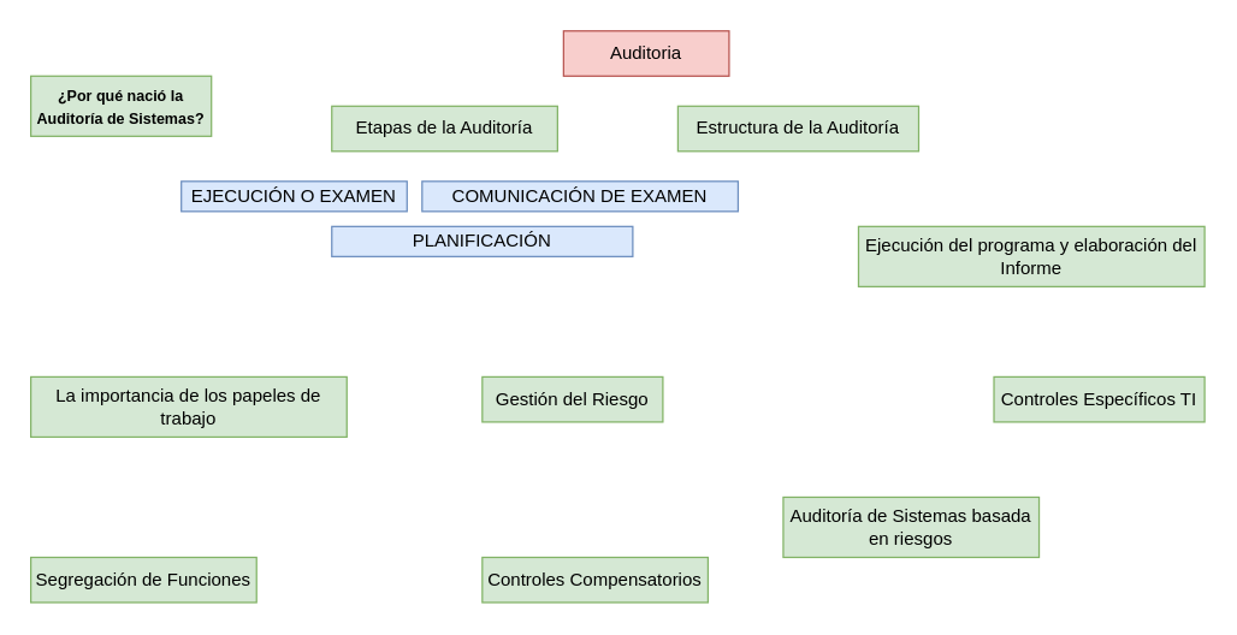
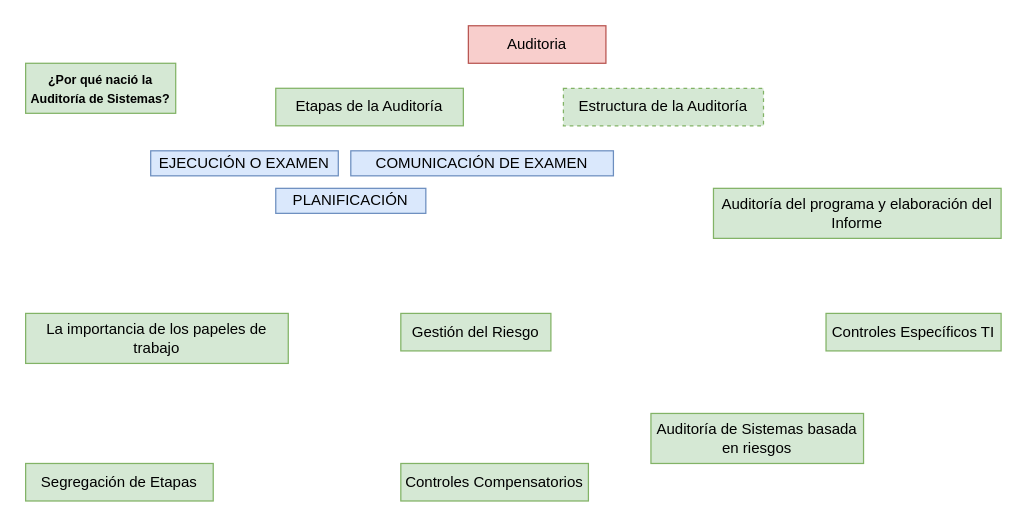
- <mxCell id="8" value="Estructura de la Auditoría" style="rounded=0;whiteSpace=wrap;html=1;fillColor=#d5e8d4;strokeColor=#82b366;" vertex="1" parent="1"><mxGeometry x="450" y="70" width="160" height="30" as="geometry" /></mxCell>
+ <mxCell id="8" value="Estructura de la Auditoría" style="rounded=0;whiteSpace=wrap;html=1;fillColor=#d5e8d4;strokeColor=#82b366;dashed=1;" vertex="1" parent="1"><mxGeometry x="450" y="70" width="160" height="30" as="geometry" /></mxCell>
- <mxCell id="7" value="PLANIFICACIÓN" style="rounded=0;whiteSpace=wrap;html=1;fillColor=#dae8fc;strokeColor=#6c8ebf;" vertex="1" parent="1"><mxGeometry x="220" y="150" width="200" height="20" as="geometry" /></mxCell>
+ <mxCell id="7" value="PLANIFICACIÓN" style="rounded=0;whiteSpace=wrap;html=1;fillColor=#dae8fc;strokeColor=#6c8ebf;" vertex="1" parent="1"><mxGeometry x="220" y="150" width="120" height="20" as="geometry" /></mxCell>
- <mxCell id="9" value="Ejecución del programa y elaboración del Informe" style="rounded=0;whiteSpace=wrap;html=1;fillColor=#d5e8d4;strokeColor=#82b366;" vertex="1" parent="1"><mxGeometry x="570" y="150" width="230" height="40" as="geometry" /></mxCell>
+ <mxCell id="9" value="Auditoría del programa y elaboración del Informe" style="rounded=0;whiteSpace=wrap;html=1;fillColor=#d5e8d4;strokeColor=#82b366;" vertex="1" parent="1"><mxGeometry x="570" y="150" width="230" height="40" as="geometry" /></mxCell>
- <mxCell id="13" value="Segregación de Funciones" style="rounded=0;whiteSpace=wrap;html=1;fillColor=#d5e8d4;strokeColor=#82b366;" vertex="1" parent="1"><mxGeometry x="20" y="370" width="150" height="30" as="geometry" /></mxCell>
+ <mxCell id="13" value="Segregación de Etapas" style="rounded=0;whiteSpace=wrap;html=1;fillColor=#d5e8d4;strokeColor=#82b366;" vertex="1" parent="1"><mxGeometry x="20" y="370" width="150" height="30" as="geometry" /></mxCell>
